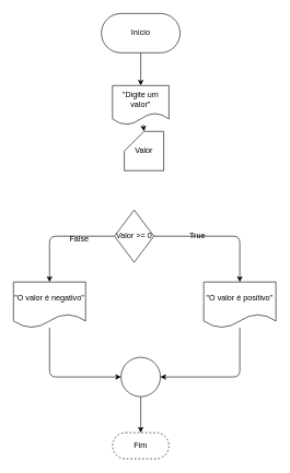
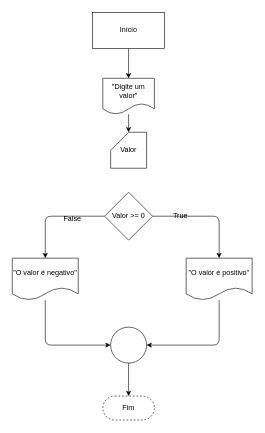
- <mxCell id="3" value="Início" style="rounded=1;whiteSpace=wrap;html=1;arcSize=50;" parent="1" vertex="1"><mxGeometry x="154" y="20" width="120" height="60" as="geometry" /></mxCell>
+ <mxCell id="3" value="Início" style="whiteSpace=wrap;html=1;arcSize=50;rounded=0;" parent="1" vertex="1"><mxGeometry x="154" y="20" width="120" height="60" as="geometry" /></mxCell>
- <mxCell id="6" value="Valor" style="shape=card;whiteSpace=wrap;html=1;" vertex="1" parent="1"><mxGeometry x="189" y="200" width="60" height="60" as="geometry" /></mxCell>
+ <mxCell id="6" value="Valor" style="shape=card;whiteSpace=wrap;html=1;" vertex="1" parent="1"><mxGeometry x="184" y="220" width="60" height="60" as="geometry" /></mxCell>
- <mxCell id="9" value="Valor &amp;gt;= 0" style="rhombus;whiteSpace=wrap;html=1;" vertex="1" parent="1"><mxGeometry x="174" y="320" width="60" height="80" as="geometry" /></mxCell>
+ <mxCell id="9" value="Valor &amp;gt;= 0" style="rhombus;whiteSpace=wrap;html=1;" vertex="1" parent="1"><mxGeometry x="174" y="320" width="80" height="80" as="geometry" /></mxCell>
